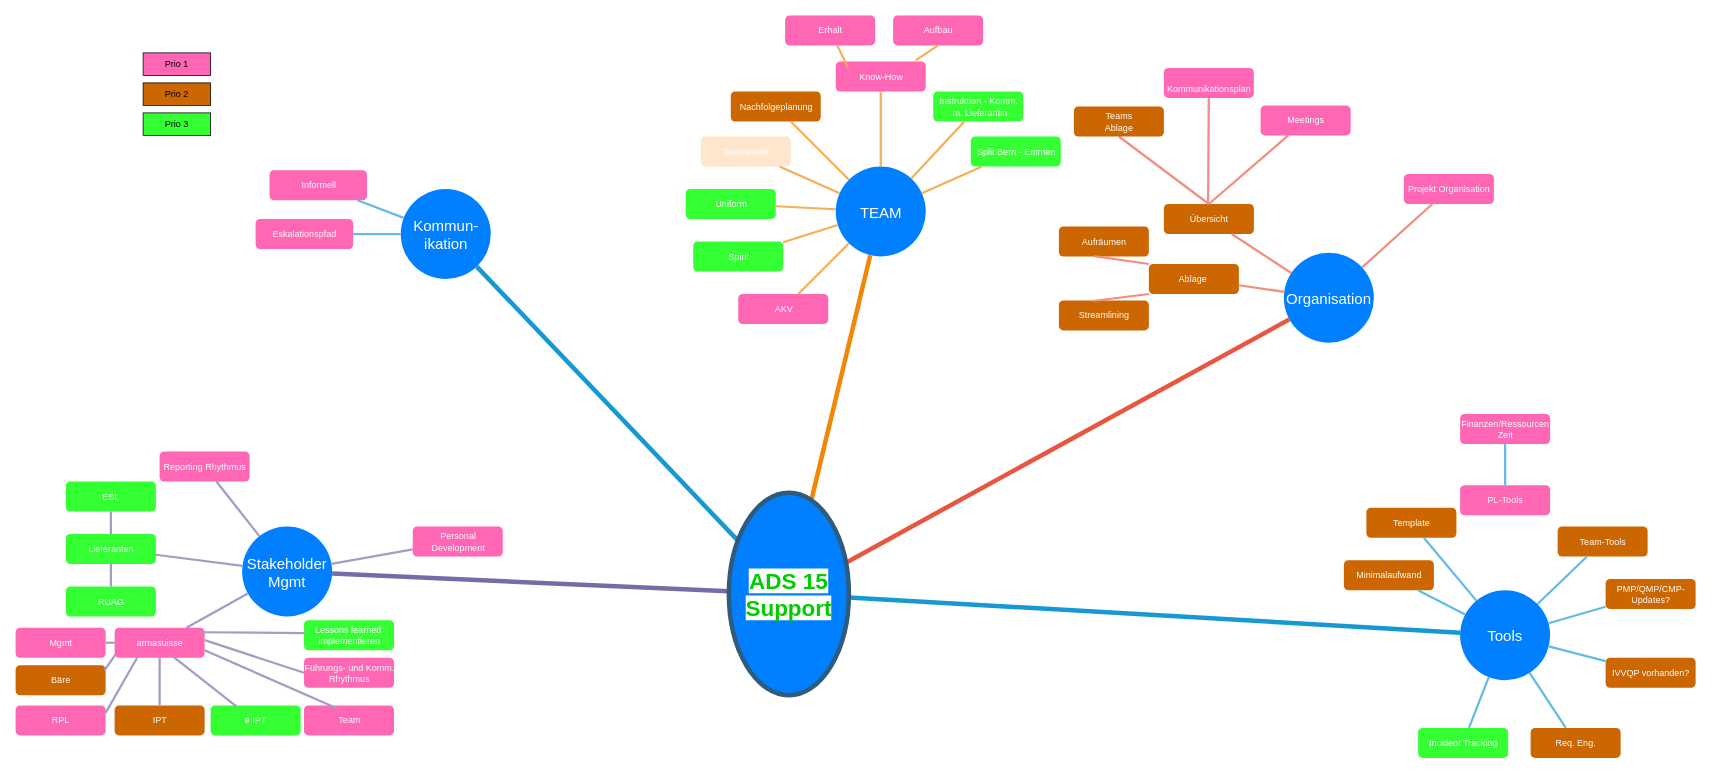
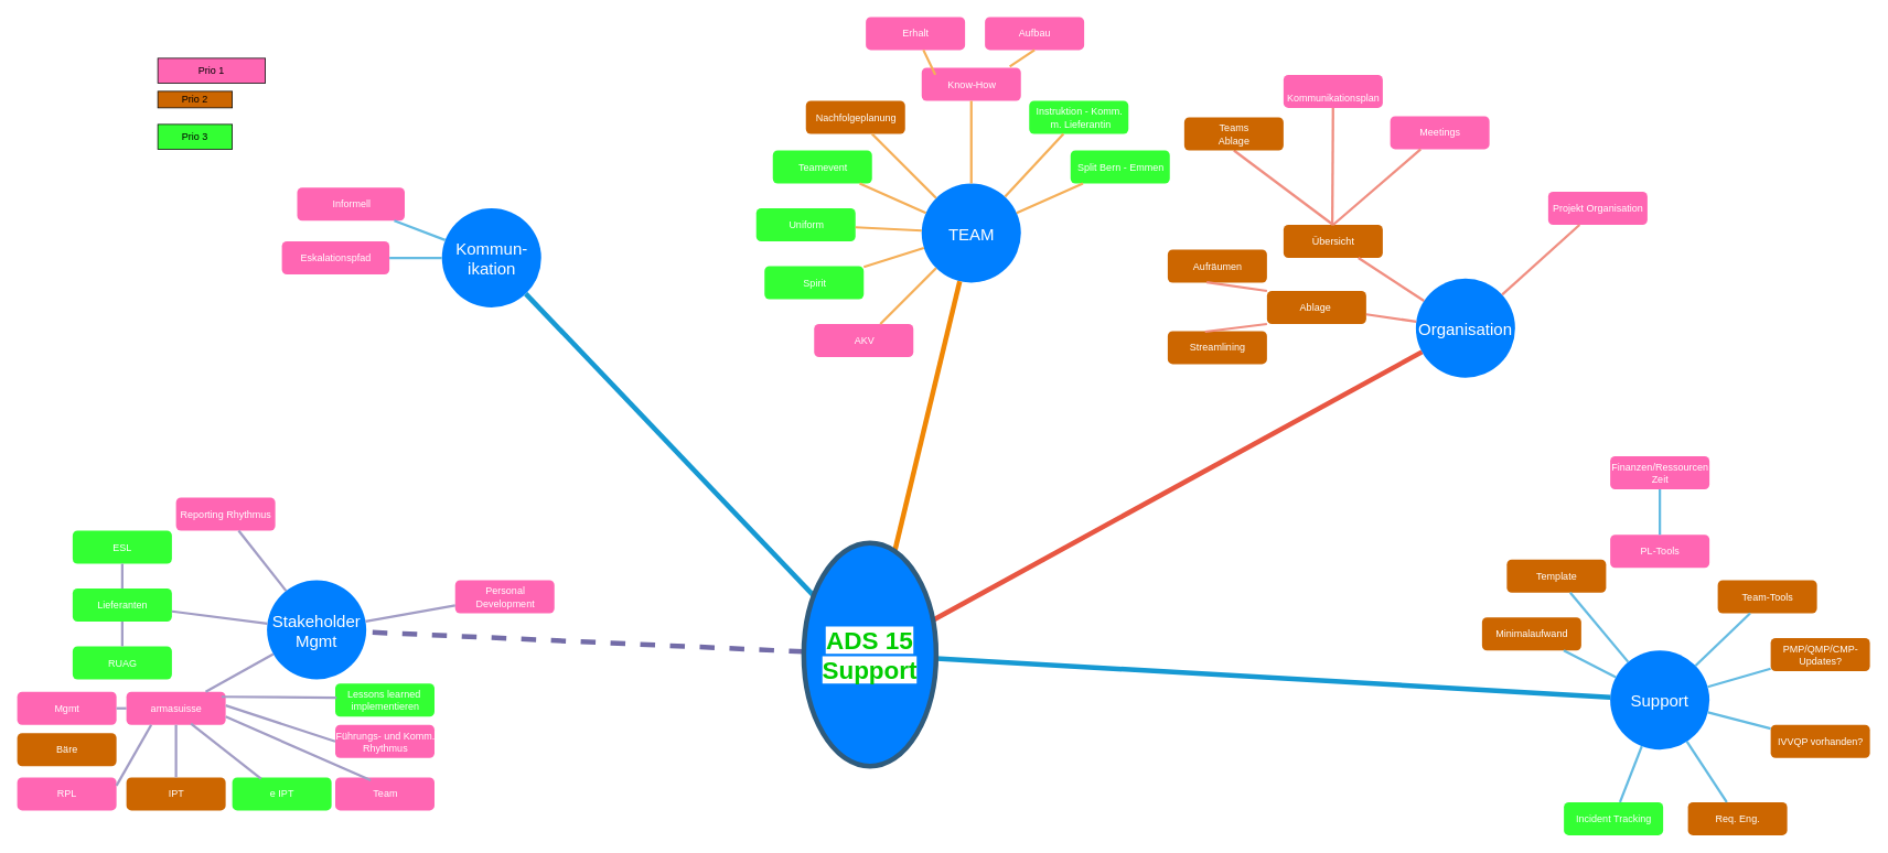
- <mxCell id="100" value="Prio 1" style="rounded=0;whiteSpace=wrap;html=1;fillColor=#FF66B3;" vertex="1" parent="1"><mxGeometry x="190" y="70" width="90" height="30" as="geometry" /></mxCell>
+ <mxCell id="100" value="Prio 1" style="rounded=0;whiteSpace=wrap;html=1;fillColor=#FF66B3;" vertex="1" parent="1"><mxGeometry x="190" y="70" width="130" height="30" as="geometry" /></mxCell>
- <mxCell id="101" value="Prio 2" style="rounded=0;whiteSpace=wrap;html=1;fillColor=#CC6600;" vertex="1" parent="1"><mxGeometry x="190" y="110" width="90" height="30" as="geometry" /></mxCell>
+ <mxCell id="101" value="Prio 2" style="rounded=0;whiteSpace=wrap;html=1;fillColor=#CC6600;" vertex="1" parent="1"><mxGeometry x="190" y="110" width="90" height="20" as="geometry" /></mxCell>
- <mxCell id="18" value="Teamevent" style="rounded=1;fillColor=#ffe6cc;strokeColor=none;strokeWidth=3;shadow=0;html=1;fontColor=#FFFFFF;" parent="1" vertex="1"><mxGeometry x="933.5" y="181.5" width="120" height="40" as="geometry" /></mxCell>
+ <mxCell id="18" value="Teamevent" style="rounded=1;fillColor=#33FF33;strokeColor=none;strokeWidth=3;shadow=0;html=1;fontColor=#FFFFFF;" parent="1" vertex="1"><mxGeometry x="933.5" y="181.5" width="120" height="40" as="geometry" /></mxCell>
- <mxCell id="11" style="endArrow=none;strokeWidth=6;strokeColor=#736CA8;html=1;" parent="1" source="62" target="63" edge="1"><mxGeometry relative="1" as="geometry" /></mxCell>
+ <mxCell id="11" style="endArrow=none;strokeWidth=6;strokeColor=#736CA8;html=1;dashed=1;" parent="1" source="62" target="63" edge="1"><mxGeometry relative="1" as="geometry" /></mxCell>
- <mxCell id="5" value="Tools" style="ellipse;whiteSpace=wrap;html=1;shadow=0;fontFamily=Helvetica;fontSize=20;fontColor=#FFFFFF;align=center;strokeWidth=3;fillColor=#007FFF;strokeColor=none;" parent="1" vertex="1"><mxGeometry x="1946" y="786.5" width="120" height="120" as="geometry" /></mxCell>
+ <mxCell id="5" value="Support" style="ellipse;whiteSpace=wrap;html=1;shadow=0;fontFamily=Helvetica;fontSize=20;fontColor=#FFFFFF;align=center;strokeWidth=3;fillColor=#007FFF;strokeColor=none;" parent="1" vertex="1"><mxGeometry x="1946" y="786.5" width="120" height="120" as="geometry" /></mxCell>
- <mxCell id="77" value="" style="edgeStyle=none;endArrow=none;strokeWidth=3;strokeColor=#A29DC5;html=1;exitX=0.01;exitY=0.888;exitDx=0;exitDy=0;exitPerimeter=0;entryX=0.987;entryY=0.168;entryDx=0;entryDy=0;entryPerimeter=0;" parent="1" source="70" target="68" edge="1"><mxGeometry x="-1498" y="-303.5" width="100" height="100" as="geometry"><mxPoint x="-1488" y="-223.5" as="sourcePoint" /><mxPoint x="-1388" y="-323.5" as="targetPoint" /></mxGeometry></mxCell>
